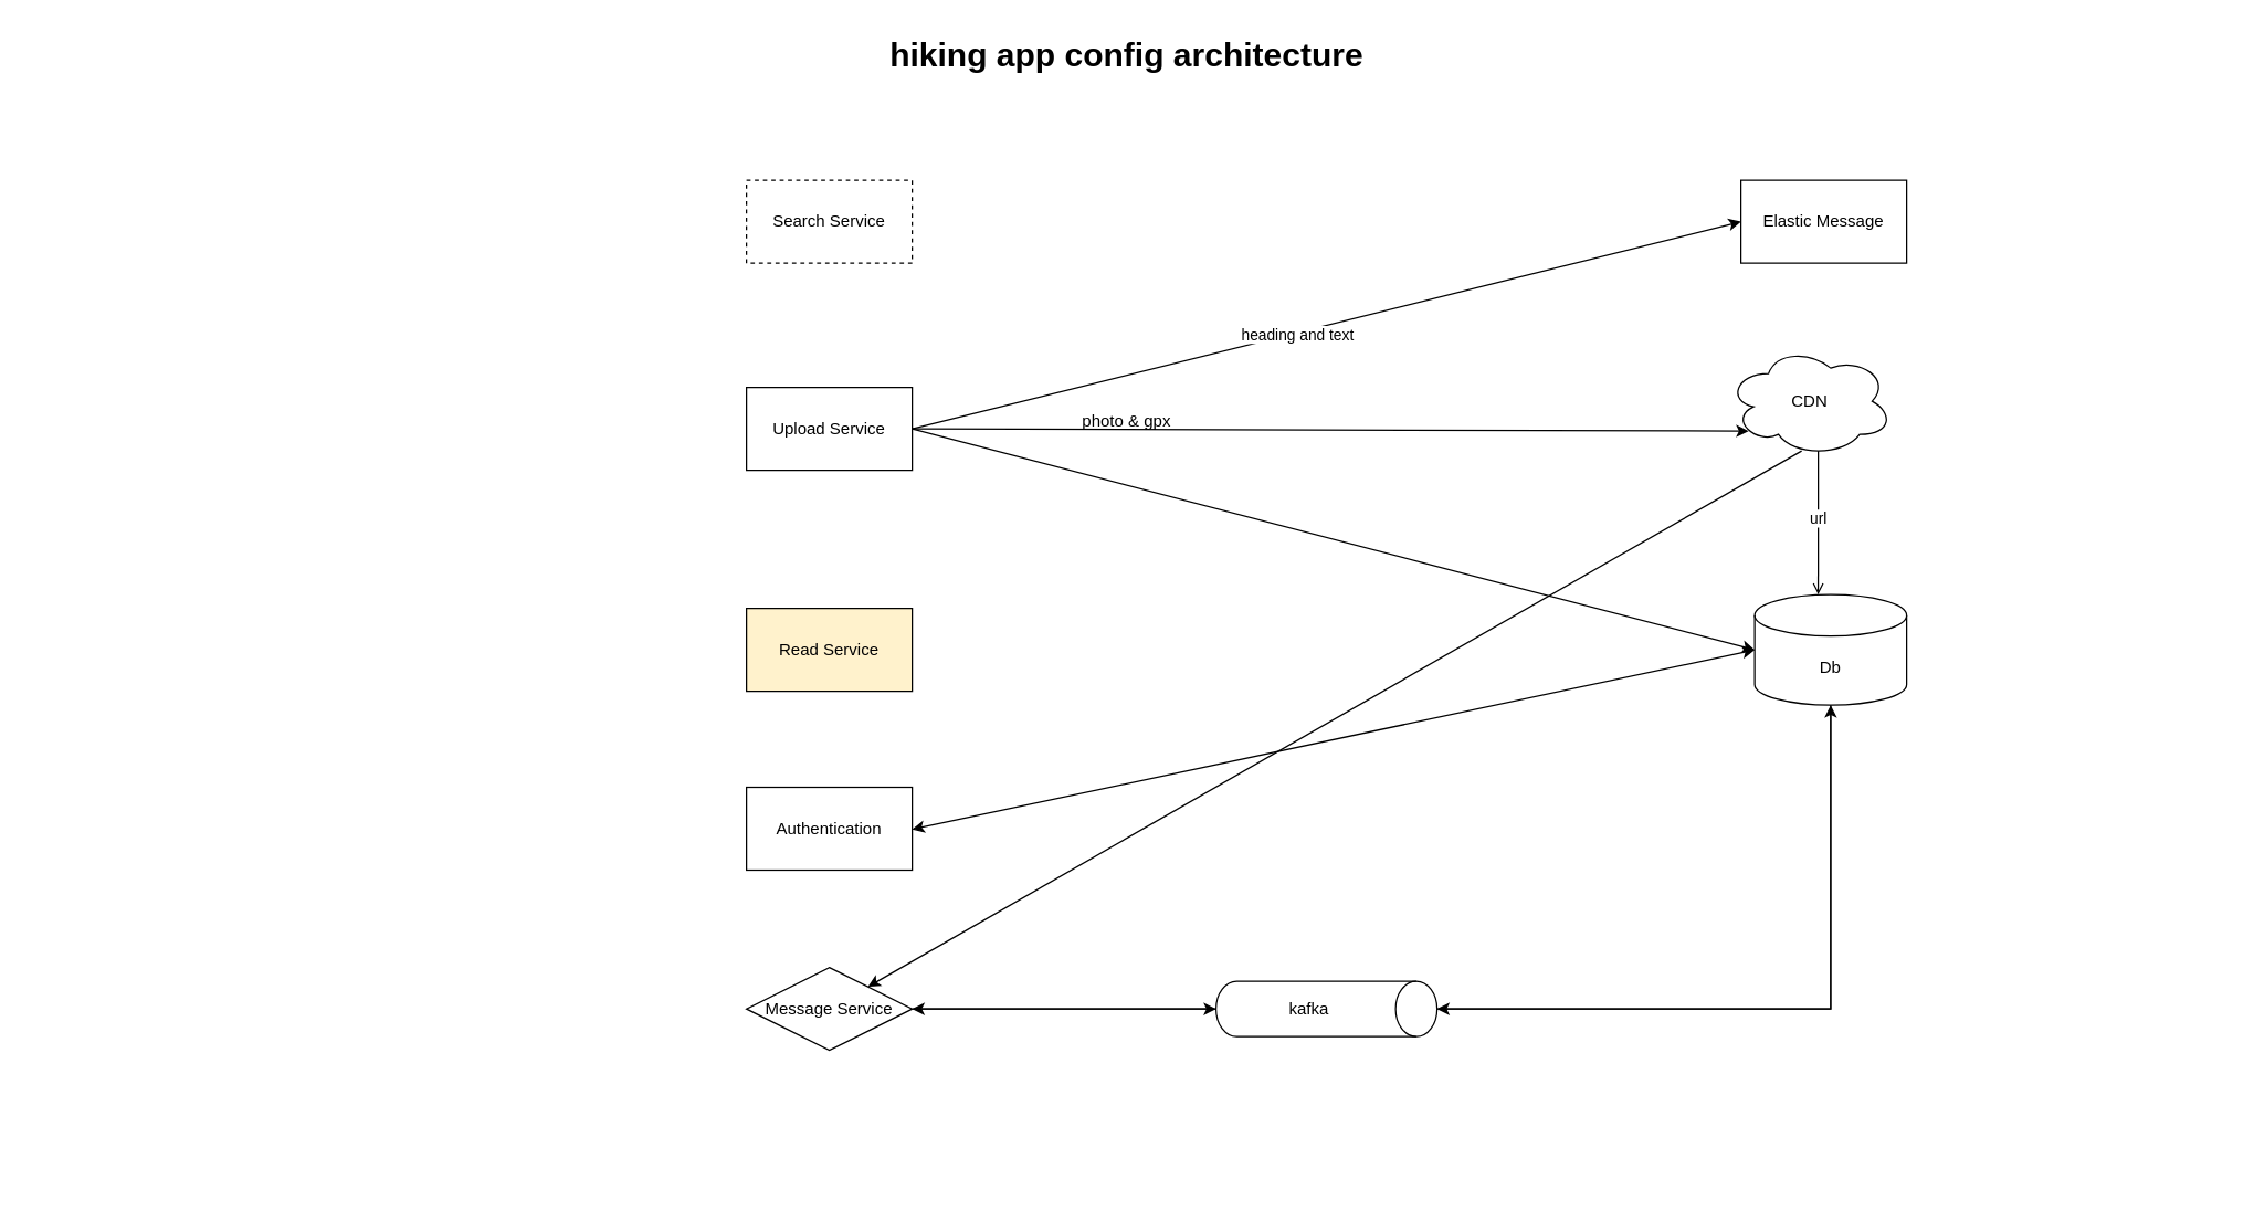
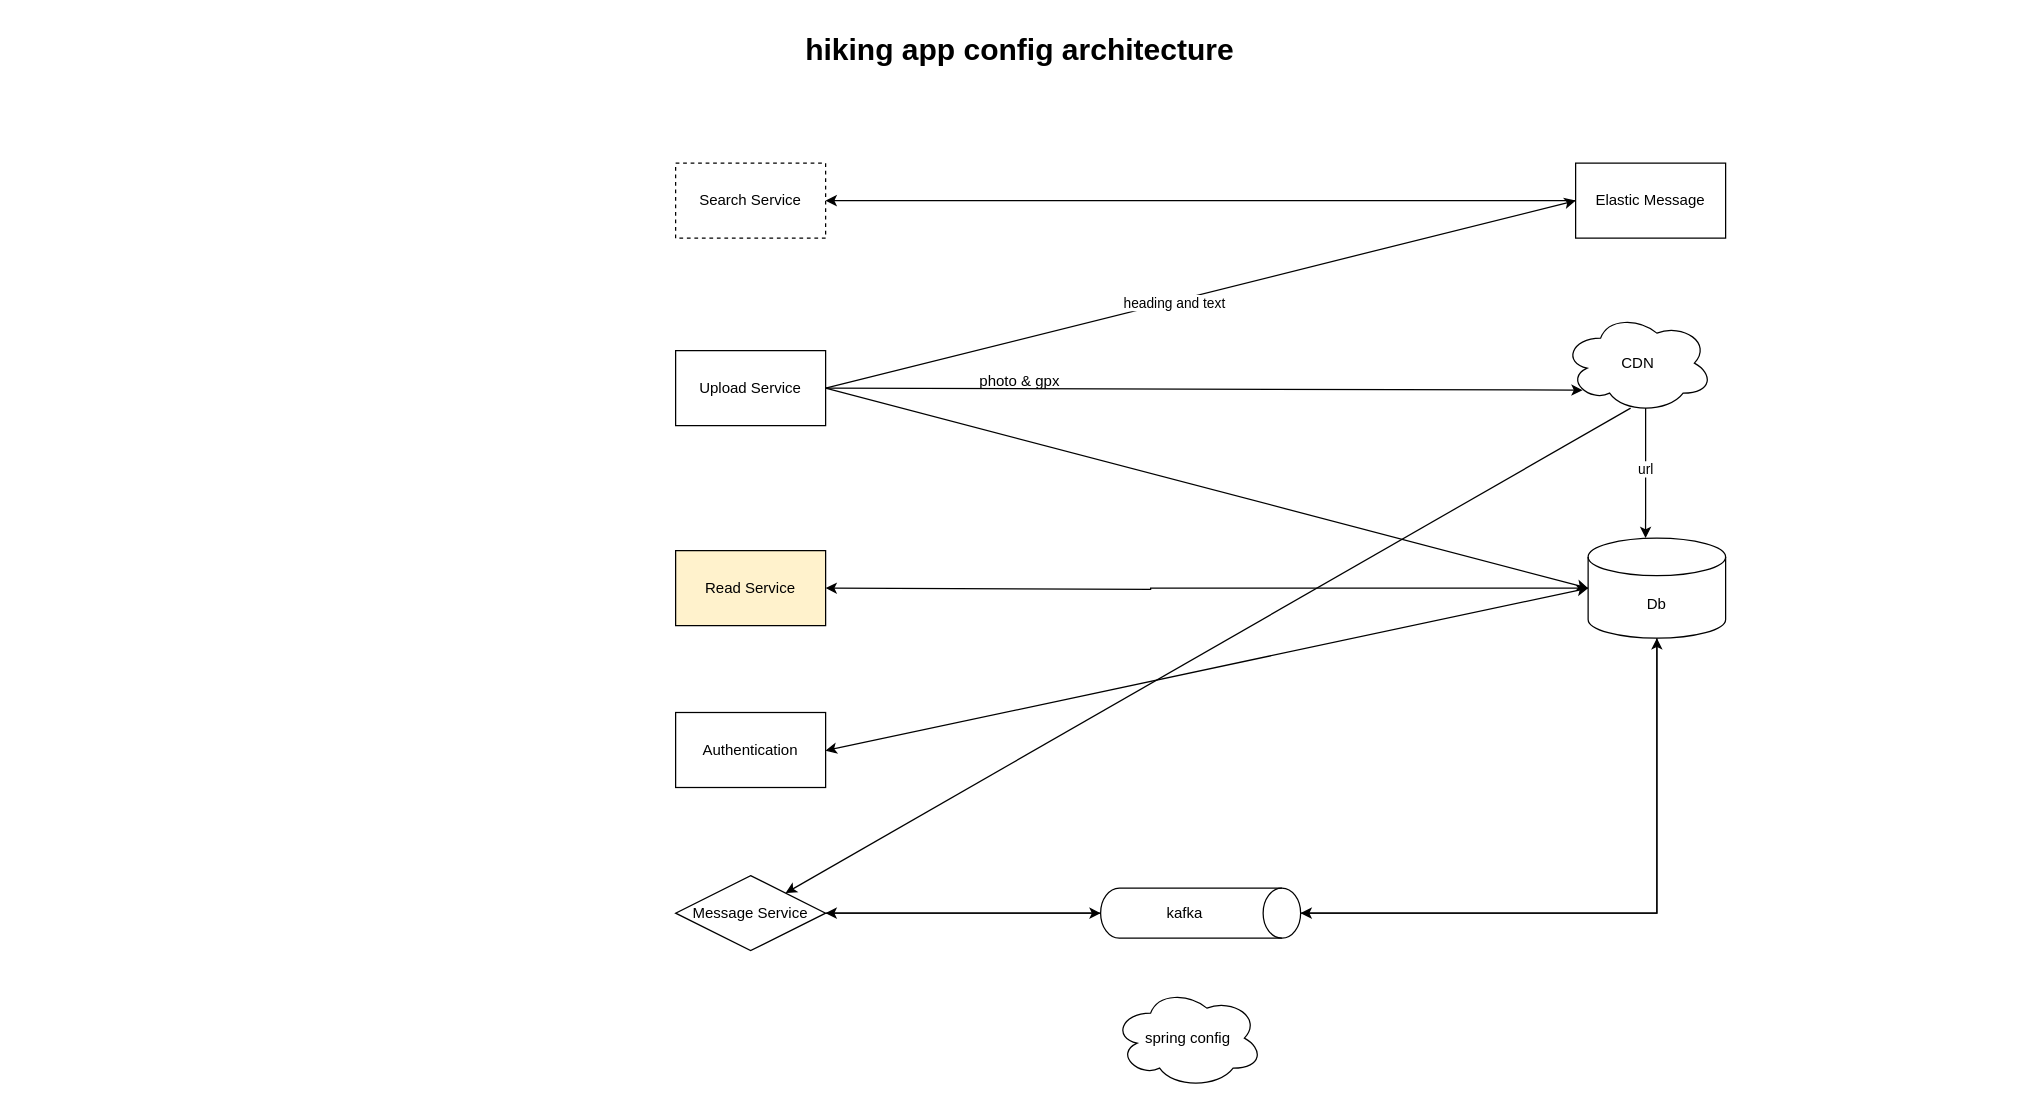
+ <mxCell id="14" style="edgeStyle=orthogonalEdgeStyle;rounded=0;orthogonalLoop=1;jettySize=auto;html=1;entryX=1;entryY=0.5;entryDx=0;entryDy=0;" edge="1" parent="1" source="15" target="18"><mxGeometry relative="1" as="geometry" /></mxCell>
- <mxCell id="10" value="" style="endArrow=open;html=1;rounded=0;entryX=0.418;entryY=0;entryDx=0;entryDy=0;entryPerimeter=0;exitX=0.55;exitY=0.95;exitDx=0;exitDy=0;exitPerimeter=0;" edge="1" parent="1" source="6" target="5"><mxGeometry width="50" height="50" relative="1" as="geometry"><mxPoint x="1385.2" y="256" as="sourcePoint" /><mxPoint x="1310" y="430" as="targetPoint" /></mxGeometry></mxCell>
+ <mxCell id="10" value="" style="endArrow=classic;html=1;rounded=0;entryX=0.418;entryY=0;entryDx=0;entryDy=0;entryPerimeter=0;exitX=0.55;exitY=0.95;exitDx=0;exitDy=0;exitPerimeter=0;" edge="1" parent="1" source="6" target="5"><mxGeometry width="50" height="50" relative="1" as="geometry"><mxPoint x="1385.2" y="256" as="sourcePoint" /><mxPoint x="1310" y="430" as="targetPoint" /></mxGeometry></mxCell>
+ <mxCell id="4" value="" style="edgeStyle=orthogonalEdgeStyle;rounded=0;orthogonalLoop=1;jettySize=auto;html=1;entryX=1;entryY=0.5;entryDx=0;entryDy=0;" edge="1" parent="1" source="5" target="12"><mxGeometry relative="1" as="geometry"><mxPoint x="880" y="470" as="targetPoint" /><Array as="points"><mxPoint x="920" y="470" /><mxPoint x="920" y="471" /></Array></mxGeometry></mxCell>
+ <mxCell id="27" value="spring config" style="ellipse;shape=cloud;whiteSpace=wrap;html=1;" vertex="1" parent="1"><mxGeometry x="890" y="790" width="120" height="80" as="geometry" /></mxCell>
